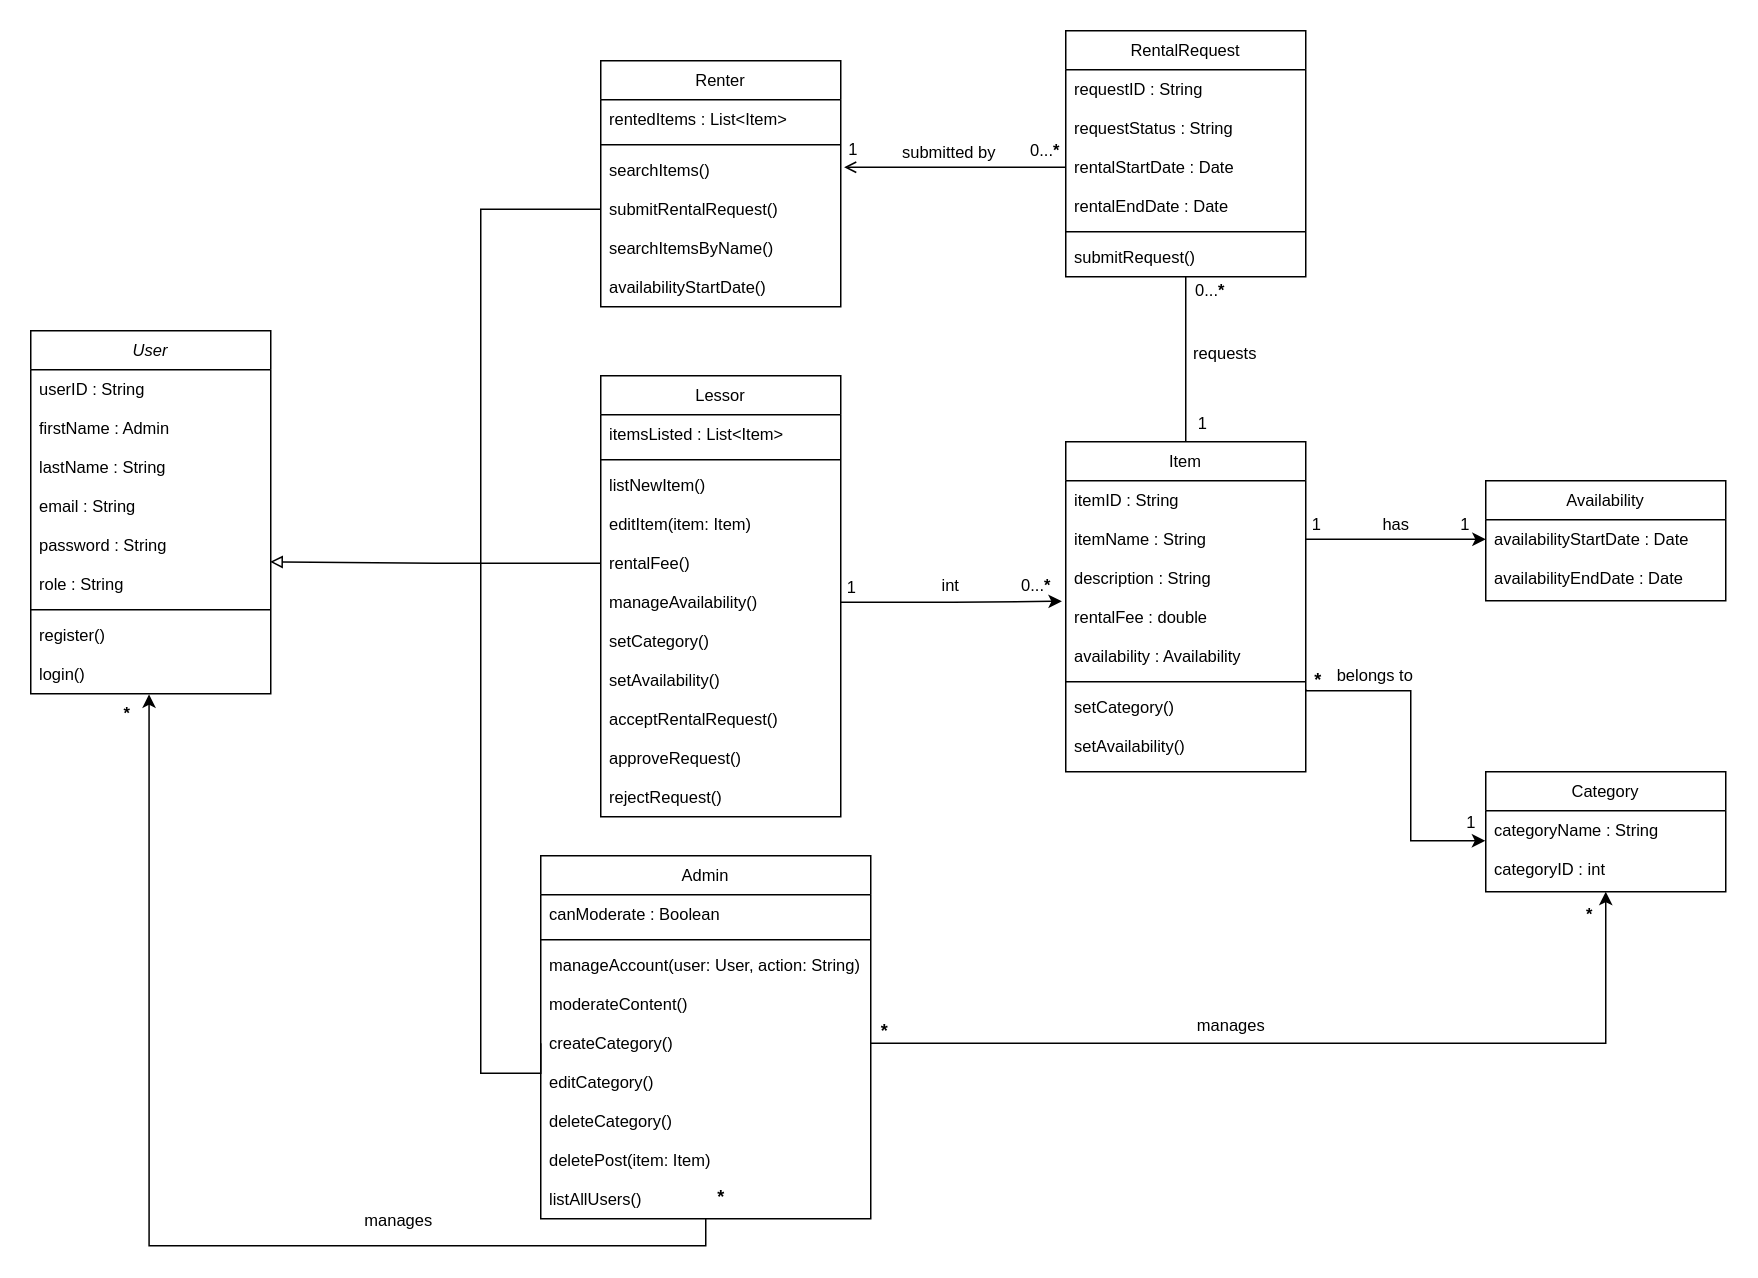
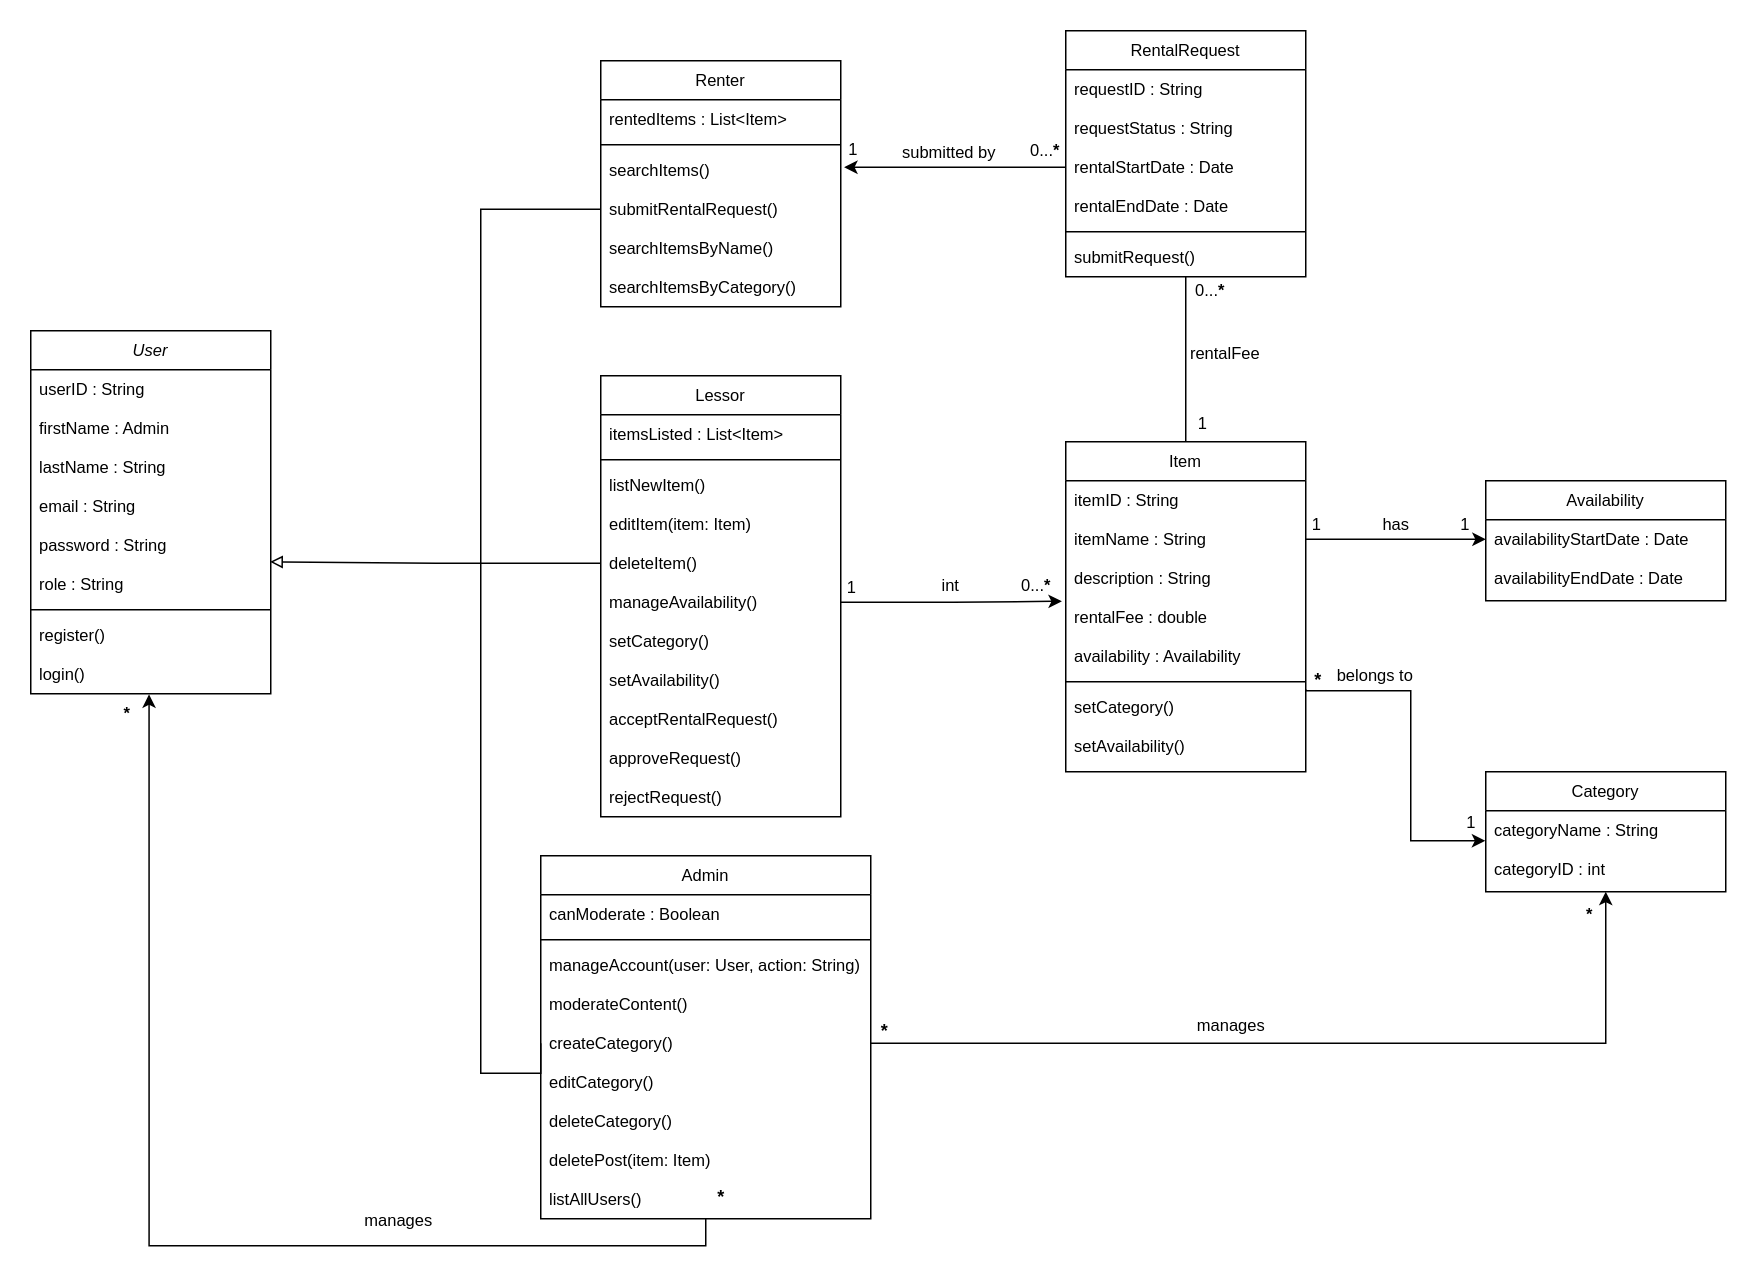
- <mxCell id="81" style="edgeStyle=orthogonalEdgeStyle;rounded=0;orthogonalLoop=1;jettySize=auto;html=1;exitX=0;exitY=0.5;exitDx=0;exitDy=0;entryX=1.014;entryY=0.422;entryDx=0;entryDy=0;entryPerimeter=0;endArrow=open;" edge="1" parent="1" source="60" target="40"><mxGeometry relative="1" as="geometry" /></mxCell>
+ <mxCell id="81" style="edgeStyle=orthogonalEdgeStyle;rounded=0;orthogonalLoop=1;jettySize=auto;html=1;exitX=0;exitY=0.5;exitDx=0;exitDy=0;entryX=1.014;entryY=0.422;entryDx=0;entryDy=0;entryPerimeter=0;" edge="1" parent="1" source="60" target="40"><mxGeometry relative="1" as="geometry" /></mxCell>
- <mxCell id="43" value="availabilityStartDate()" style="text;align=left;verticalAlign=top;spacingLeft=4;spacingRight=4;overflow=hidden;rotatable=0;points=[[0,0.5],[1,0.5]];portConstraint=eastwest;rounded=0;shadow=0;html=0;fontSize=11;" vertex="1" parent="37"><mxGeometry y="138" width="160" height="26" as="geometry" /></mxCell>
+ <mxCell id="43" value="searchItemsByCategory()" style="text;align=left;verticalAlign=top;spacingLeft=4;spacingRight=4;overflow=hidden;rotatable=0;points=[[0,0.5],[1,0.5]];portConstraint=eastwest;rounded=0;shadow=0;html=0;fontSize=11;" vertex="1" parent="37"><mxGeometry y="138" width="160" height="26" as="geometry" /></mxCell>
- <mxCell id="78" value="&lt;font style=&quot;font-size: 11px;&quot;&gt;requests&lt;/font&gt;" style="text;html=1;align=center;verticalAlign=middle;resizable=0;points=[];autosize=1;strokeColor=none;fillColor=none;" vertex="1" parent="1"><mxGeometry x="781" y="220" width="70" height="30" as="geometry" /></mxCell>
+ <mxCell id="78" value="&lt;font style=&quot;font-size: 11px;&quot;&gt;rentalFee&lt;/font&gt;" style="text;html=1;align=center;verticalAlign=middle;resizable=0;points=[];autosize=1;strokeColor=none;fillColor=none;" vertex="1" parent="1"><mxGeometry x="781" y="220" width="70" height="30" as="geometry" /></mxCell>
- <mxCell id="30" value="rentalFee()" style="text;align=left;verticalAlign=top;spacingLeft=4;spacingRight=4;overflow=hidden;rotatable=0;points=[[0,0.5],[1,0.5]];portConstraint=eastwest;rounded=0;shadow=0;html=0;fontSize=11;" vertex="1" parent="25"><mxGeometry y="112" width="160" height="26" as="geometry" /></mxCell>
+ <mxCell id="30" value="deleteItem()" style="text;align=left;verticalAlign=top;spacingLeft=4;spacingRight=4;overflow=hidden;rotatable=0;points=[[0,0.5],[1,0.5]];portConstraint=eastwest;rounded=0;shadow=0;html=0;fontSize=11;" vertex="1" parent="25"><mxGeometry y="112" width="160" height="26" as="geometry" /></mxCell>
